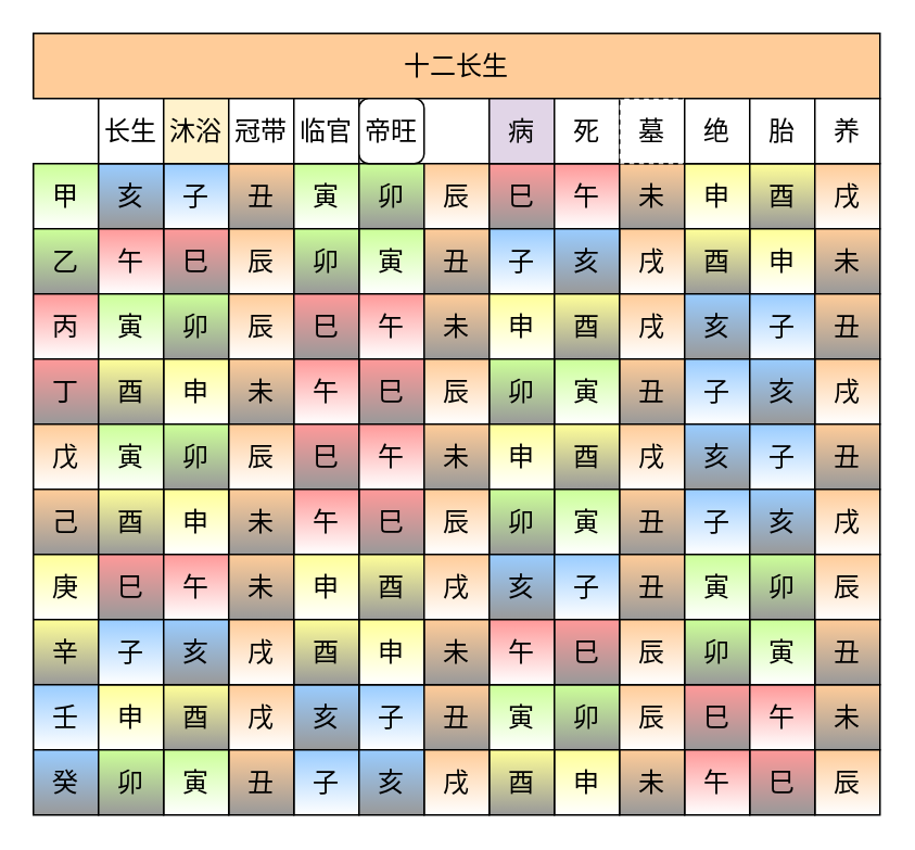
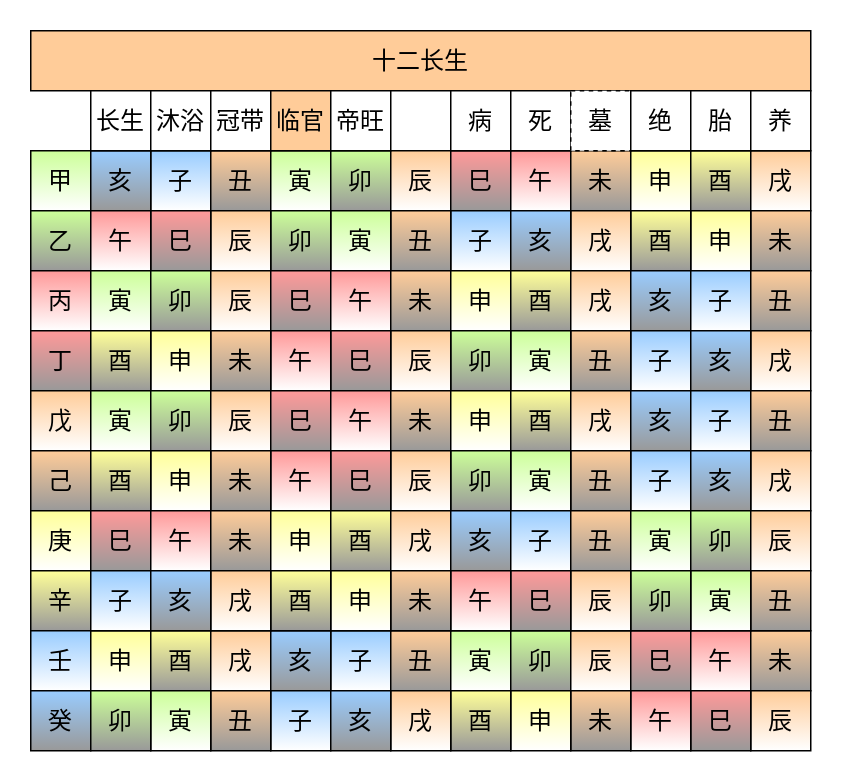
- <mxCell id="26" value="沐浴" style="rounded=0;whiteSpace=wrap;html=1;fontSize=16;fillColor=#fff2cc;" vertex="1" parent="1"><mxGeometry x="100" y="60" width="40" height="40" as="geometry" /></mxCell>
+ <mxCell id="26" value="沐浴" style="rounded=0;whiteSpace=wrap;html=1;fontSize=16;" vertex="1" parent="1"><mxGeometry x="100" y="60" width="40" height="40" as="geometry" /></mxCell>
- <mxCell id="28" value="临官" style="rounded=0;whiteSpace=wrap;html=1;fontSize=16;" vertex="1" parent="1"><mxGeometry x="180" y="60" width="40" height="40" as="geometry" /></mxCell>
+ <mxCell id="28" value="临官" style="rounded=0;whiteSpace=wrap;html=1;fontSize=16;fillColor=#ffcc99;" vertex="1" parent="1"><mxGeometry x="180" y="60" width="40" height="40" as="geometry" /></mxCell>
- <mxCell id="29" value="帝旺" style="whiteSpace=wrap;html=1;fontSize=16;rounded=1;" vertex="1" parent="1"><mxGeometry x="220" y="60" width="40" height="40" as="geometry" /></mxCell>
+ <mxCell id="29" value="帝旺" style="rounded=0;whiteSpace=wrap;html=1;fontSize=16;" vertex="1" parent="1"><mxGeometry x="220" y="60" width="40" height="40" as="geometry" /></mxCell>
- <mxCell id="30" value="病" style="rounded=0;whiteSpace=wrap;html=1;fontSize=16;fillColor=#e1d5e7;" vertex="1" parent="1"><mxGeometry x="300" y="60" width="40" height="40" as="geometry" /></mxCell>
+ <mxCell id="30" value="病" style="rounded=0;whiteSpace=wrap;html=1;fontSize=16;" vertex="1" parent="1"><mxGeometry x="300" y="60" width="40" height="40" as="geometry" /></mxCell>
